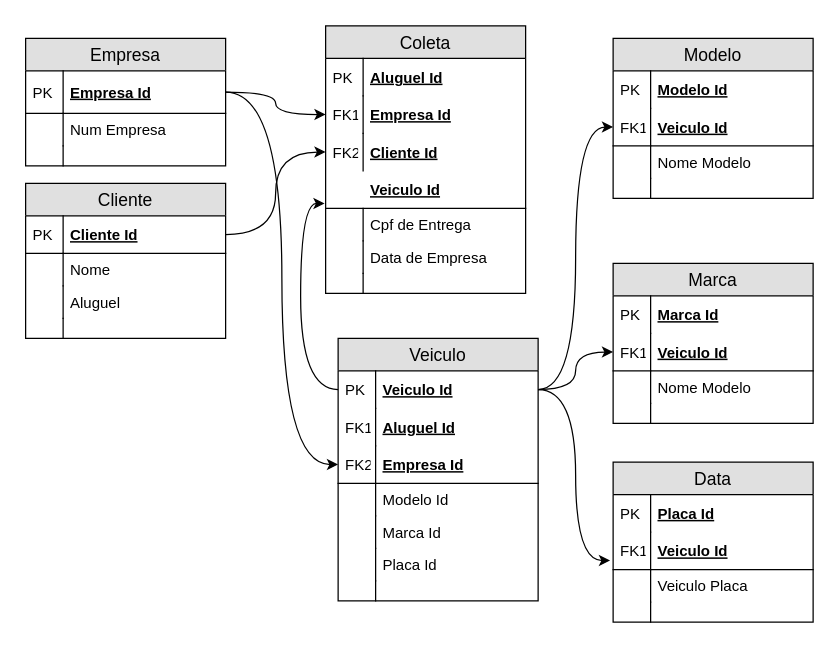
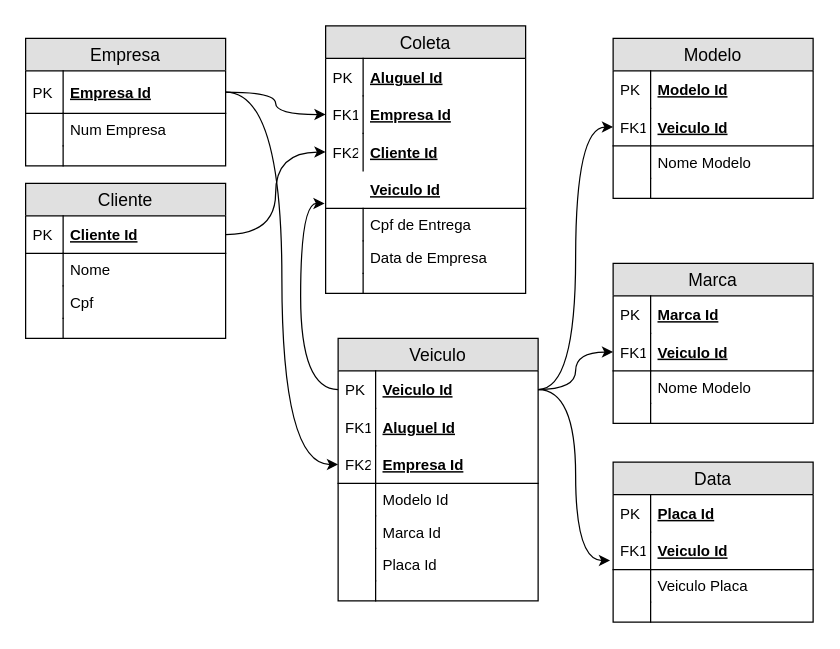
- <mxCell id="29" value="Aluguel" style="shape=partialRectangle;top=0;left=0;right=0;bottom=0;align=left;verticalAlign=top;fillColor=none;spacingLeft=34;spacingRight=4;overflow=hidden;rotatable=0;points=[[0,0.5],[1,0.5]];portConstraint=eastwest;dropTarget=0;fontSize=12;" vertex="1" parent="24"><mxGeometry y="82" width="160" height="26" as="geometry" /></mxCell>
+ <mxCell id="29" value="Cpf" style="shape=partialRectangle;top=0;left=0;right=0;bottom=0;align=left;verticalAlign=top;fillColor=none;spacingLeft=34;spacingRight=4;overflow=hidden;rotatable=0;points=[[0,0.5],[1,0.5]];portConstraint=eastwest;dropTarget=0;fontSize=12;" vertex="1" parent="24"><mxGeometry y="82" width="160" height="26" as="geometry" /></mxCell>
